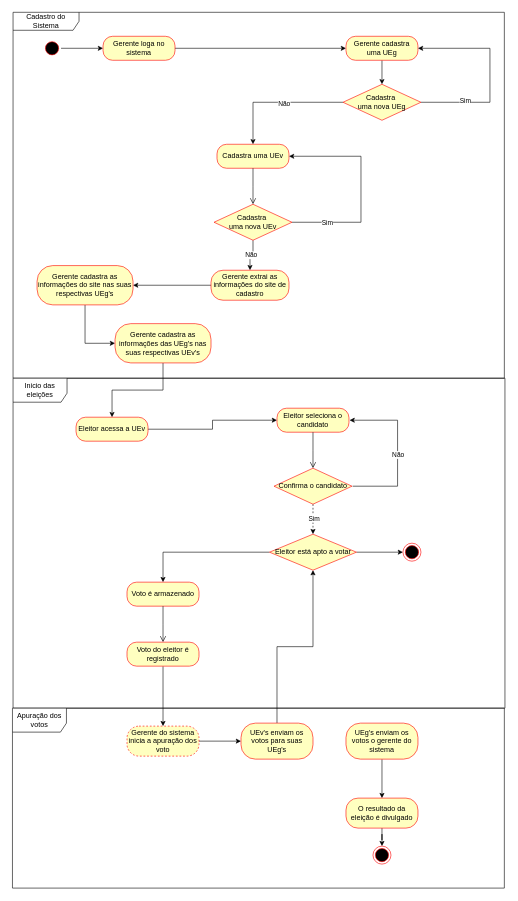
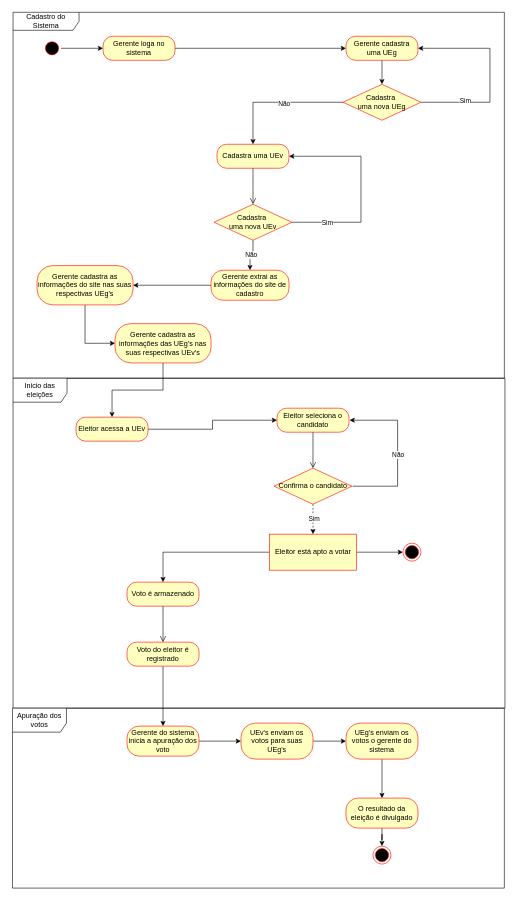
- <mxCell id="38" value="Eleitor está apto a votar" style="rhombus;whiteSpace=wrap;html=1;fontColor=#000000;fillColor=#ffffc0;strokeColor=#ff0000;" parent="1" vertex="1"><mxGeometry x="448.5" y="890" width="145" height="60" as="geometry" /></mxCell>
+ <mxCell id="38" value="Eleitor está apto a votar" style="whiteSpace=wrap;html=1;fontColor=#000000;fillColor=#ffffc0;strokeColor=#ff0000;rounded=0;" parent="1" vertex="1"><mxGeometry x="448.5" y="890" width="145" height="60" as="geometry" /></mxCell>
- <mxCell id="47" style="edgeStyle=orthogonalEdgeStyle;rounded=0;orthogonalLoop=1;jettySize=auto;html=1;" parent="1" source="48" target="38" edge="1"><mxGeometry relative="1" as="geometry" /></mxCell>
+ <mxCell id="47" style="edgeStyle=orthogonalEdgeStyle;rounded=0;orthogonalLoop=1;jettySize=auto;html=1;entryX=0;entryY=0.5;entryDx=0;entryDy=0;" parent="1" source="48" target="50" edge="1"><mxGeometry relative="1" as="geometry" /></mxCell>
- <mxCell id="46" value="Gerente do sistema inicia a apuração dos voto" style="rounded=1;whiteSpace=wrap;html=1;arcSize=40;fontColor=#000000;fillColor=#ffffc0;strokeColor=#ff0000;dashed=1;" parent="1" vertex="1"><mxGeometry x="211" y="1210" width="120" height="50" as="geometry" /></mxCell>
+ <mxCell id="46" value="Gerente do sistema inicia a apuração dos voto" style="rounded=1;whiteSpace=wrap;html=1;arcSize=40;fontColor=#000000;fillColor=#ffffc0;strokeColor=#ff0000;" parent="1" vertex="1"><mxGeometry x="211" y="1210" width="120" height="50" as="geometry" /></mxCell>
